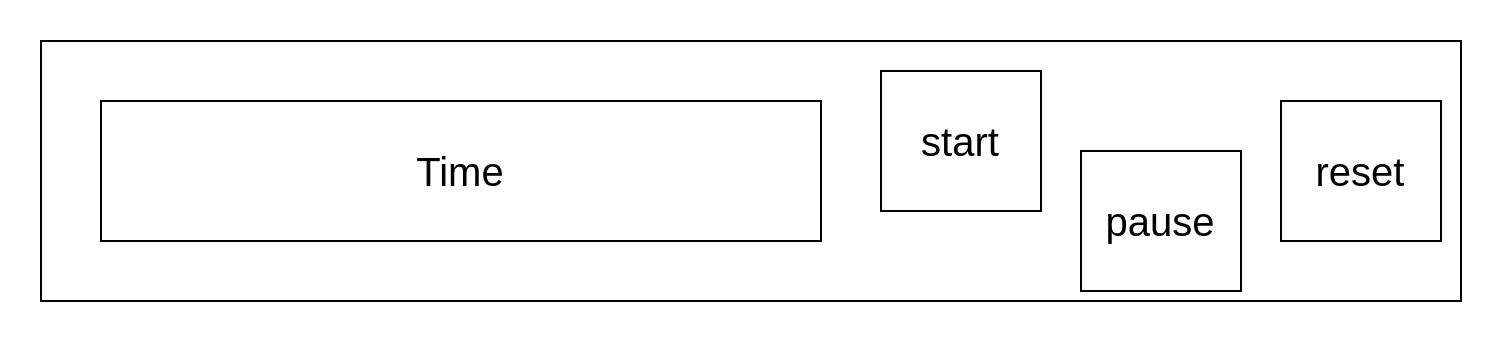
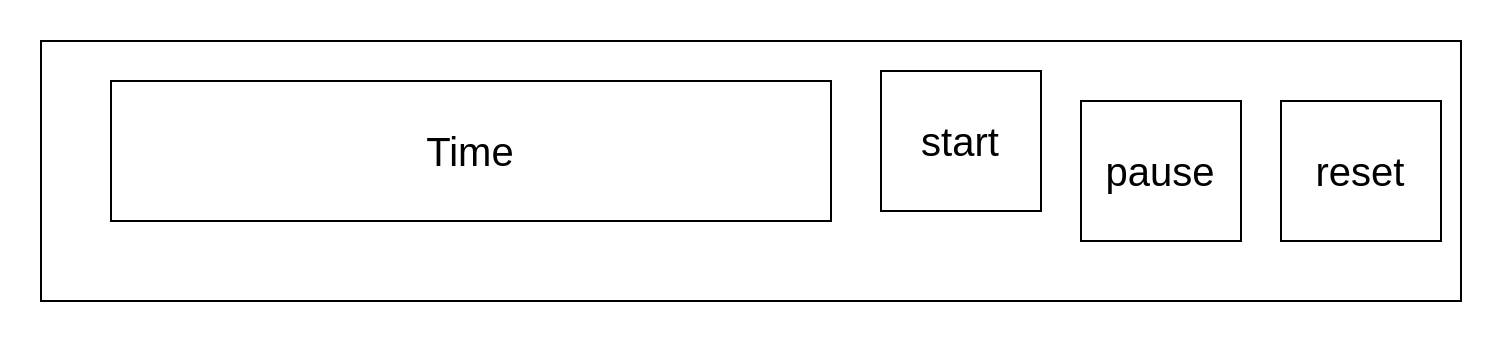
- <mxCell id="3" value="Time" style="rounded=0;whiteSpace=wrap;html=1;align=center;fontSize=20;" vertex="1" parent="1"><mxGeometry x="50" y="50" width="360" height="70" as="geometry" /></mxCell>
+ <mxCell id="3" value="Time" style="rounded=0;whiteSpace=wrap;html=1;align=center;fontSize=20;" vertex="1" parent="1"><mxGeometry x="55" y="40" width="360" height="70" as="geometry" /></mxCell>
- <mxCell id="5" value="pause" style="rounded=0;whiteSpace=wrap;html=1;fontSize=20;" vertex="1" parent="1"><mxGeometry x="540" y="75" width="80" height="70" as="geometry" /></mxCell>
+ <mxCell id="5" value="pause" style="rounded=0;whiteSpace=wrap;html=1;fontSize=20;" vertex="1" parent="1"><mxGeometry x="540" y="50" width="80" height="70" as="geometry" /></mxCell>
